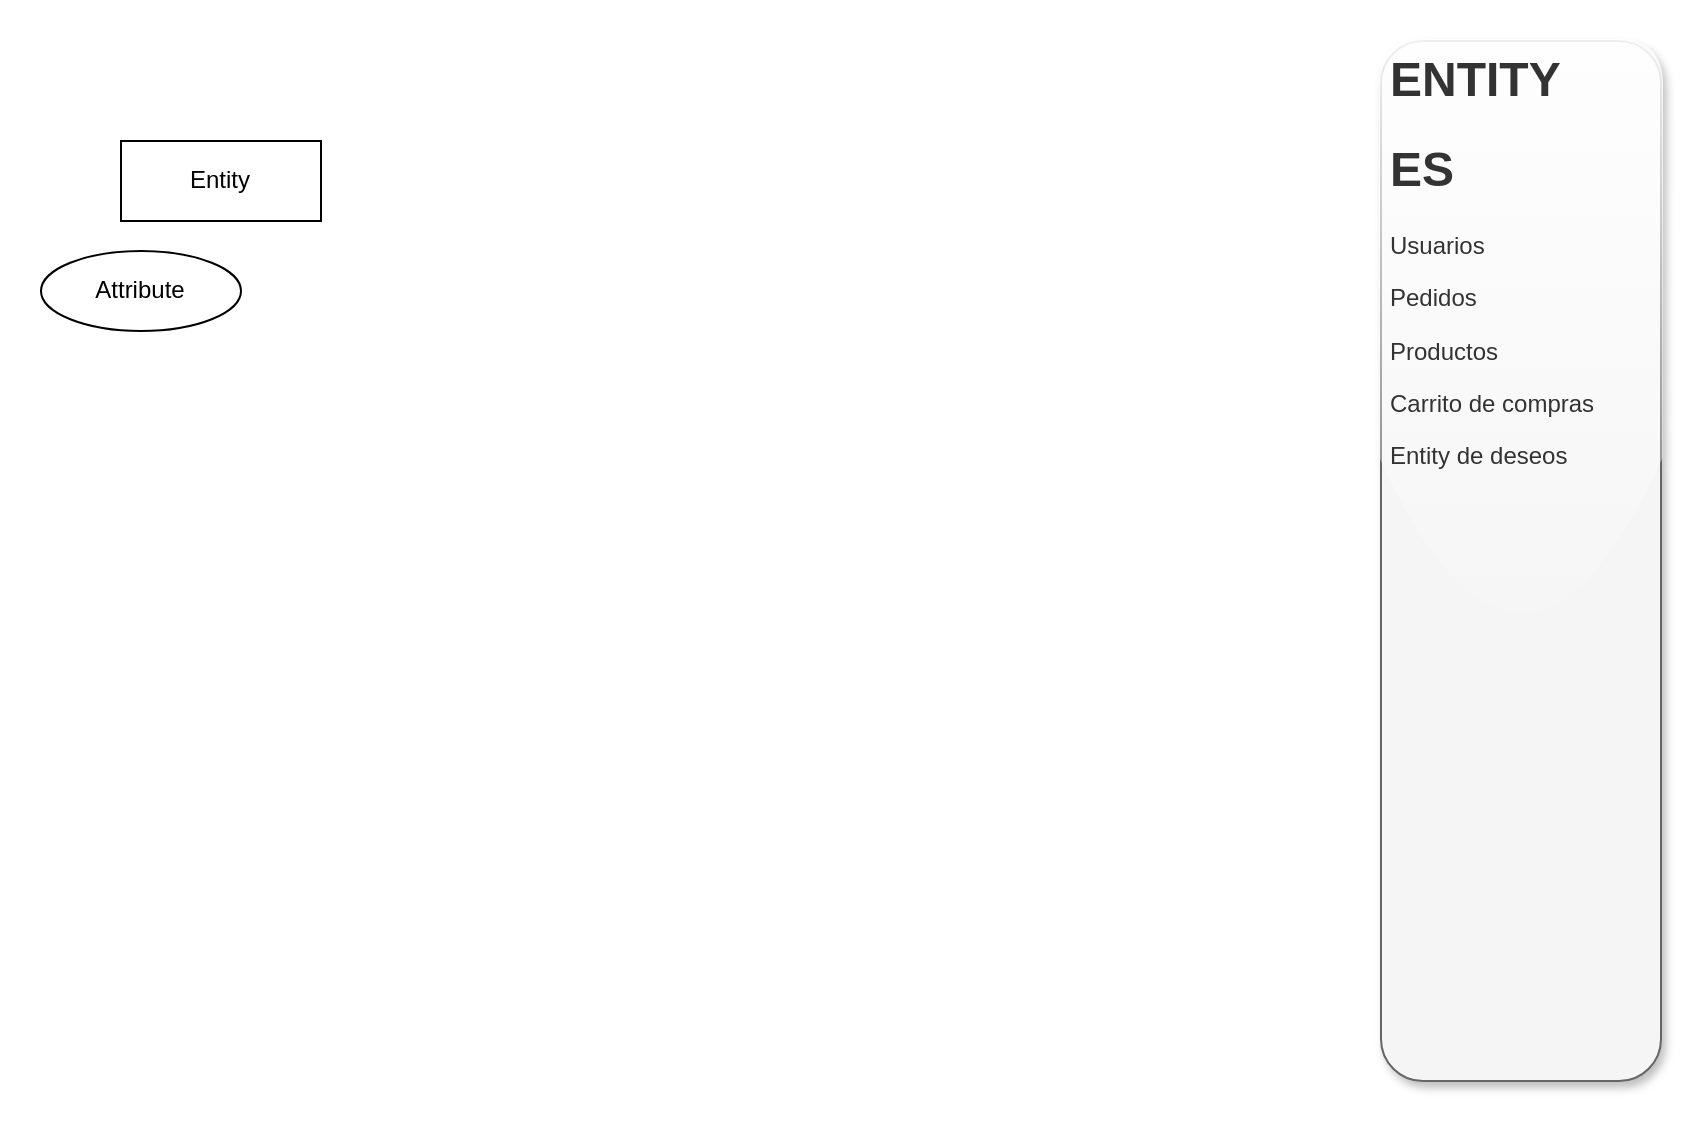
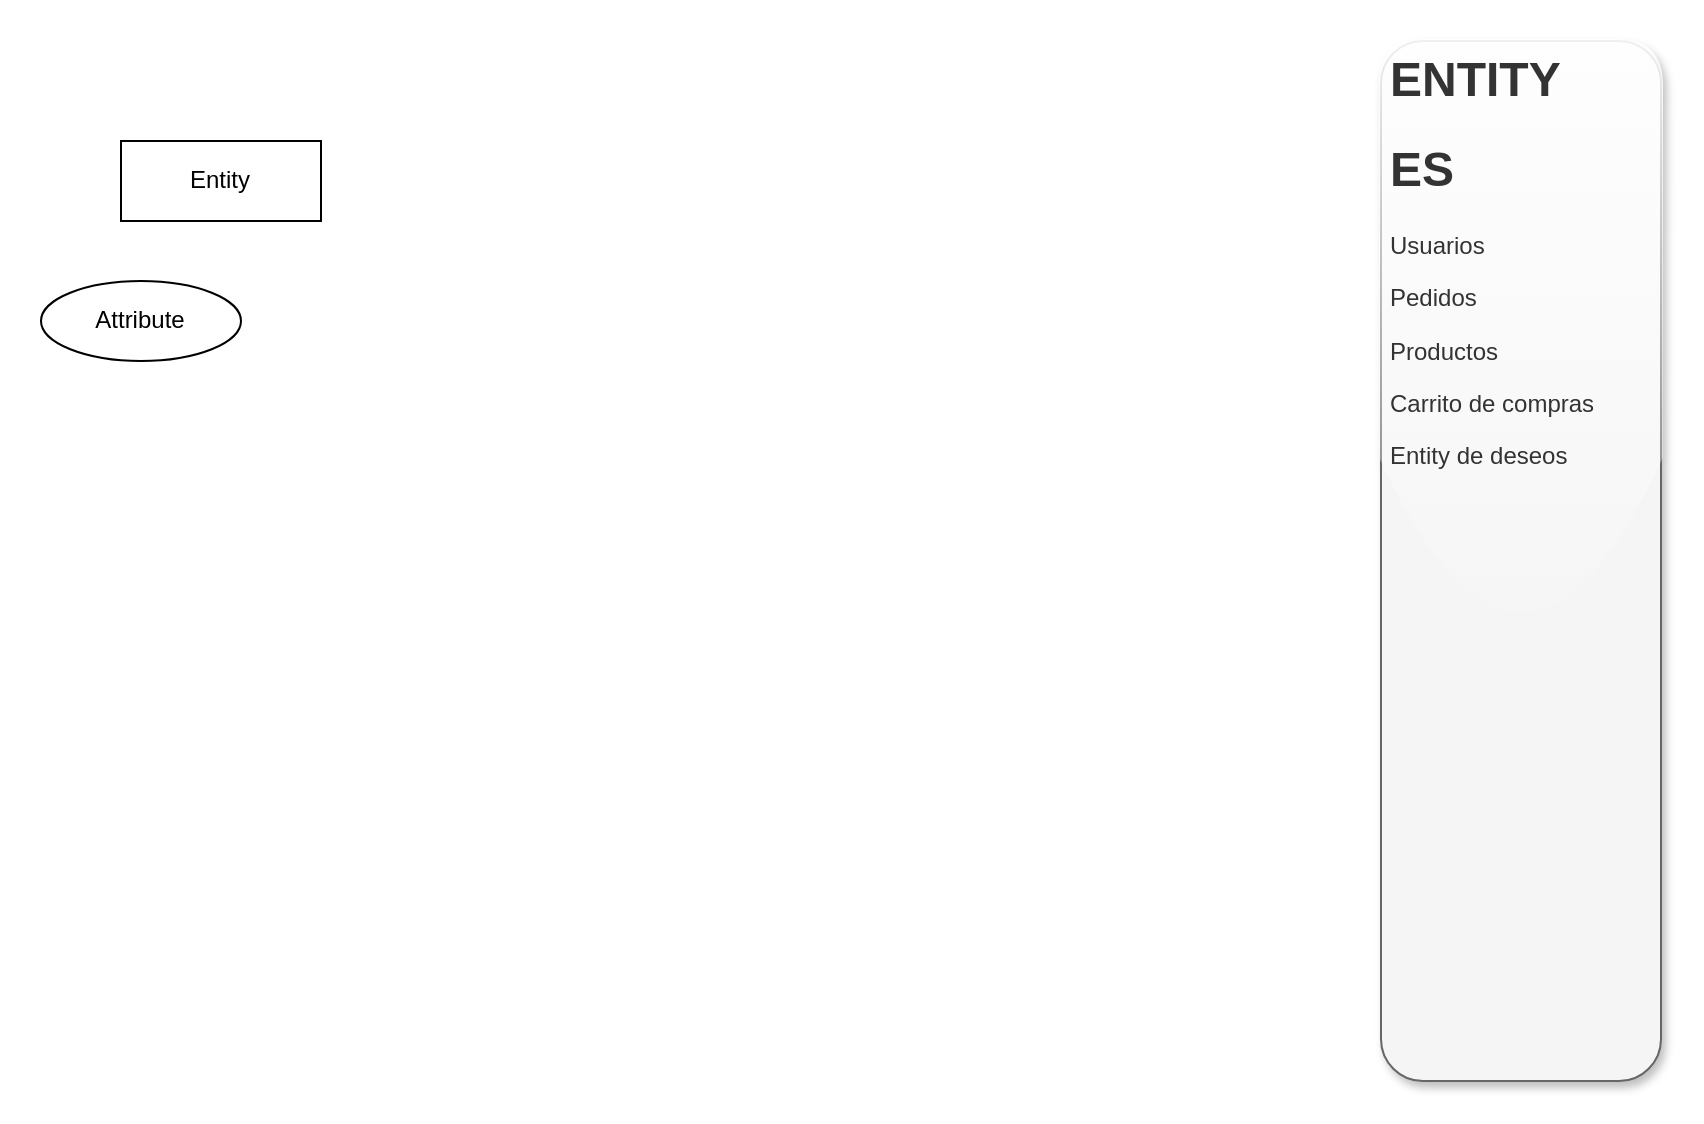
- <mxCell id="2" value="Attribute" style="ellipse;whiteSpace=wrap;html=1;align=center;" vertex="1" parent="1"><mxGeometry x="20" y="125" width="100" height="40" as="geometry" /></mxCell>
+ <mxCell id="2" value="Attribute" style="ellipse;whiteSpace=wrap;html=1;align=center;" vertex="1" parent="1"><mxGeometry x="20" y="140" width="100" height="40" as="geometry" /></mxCell>
